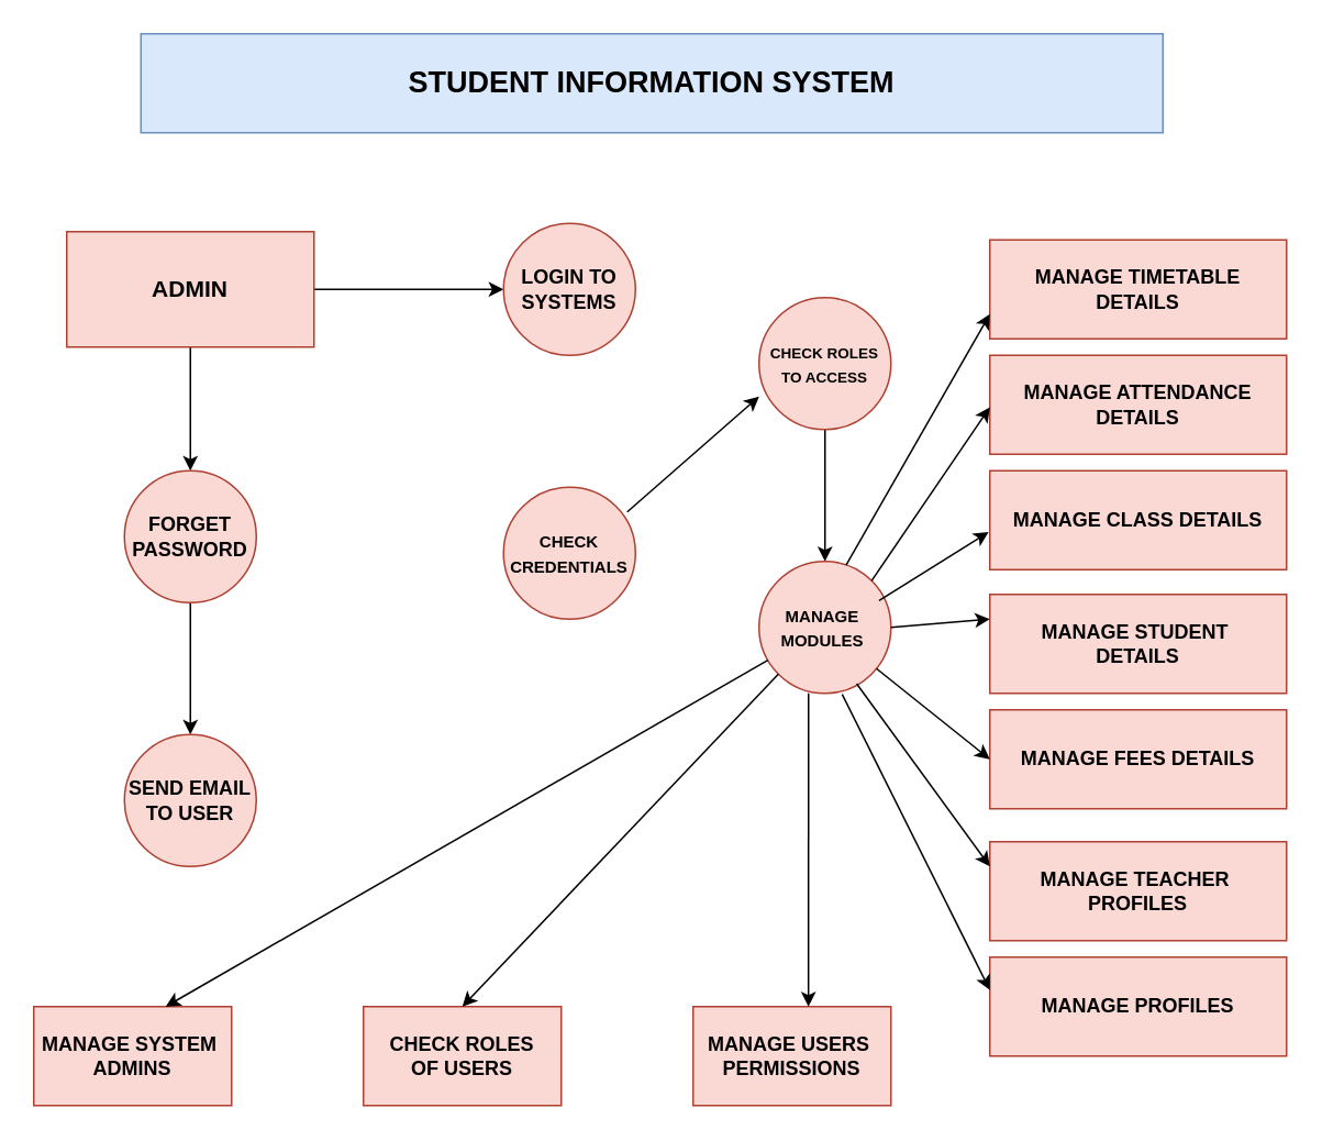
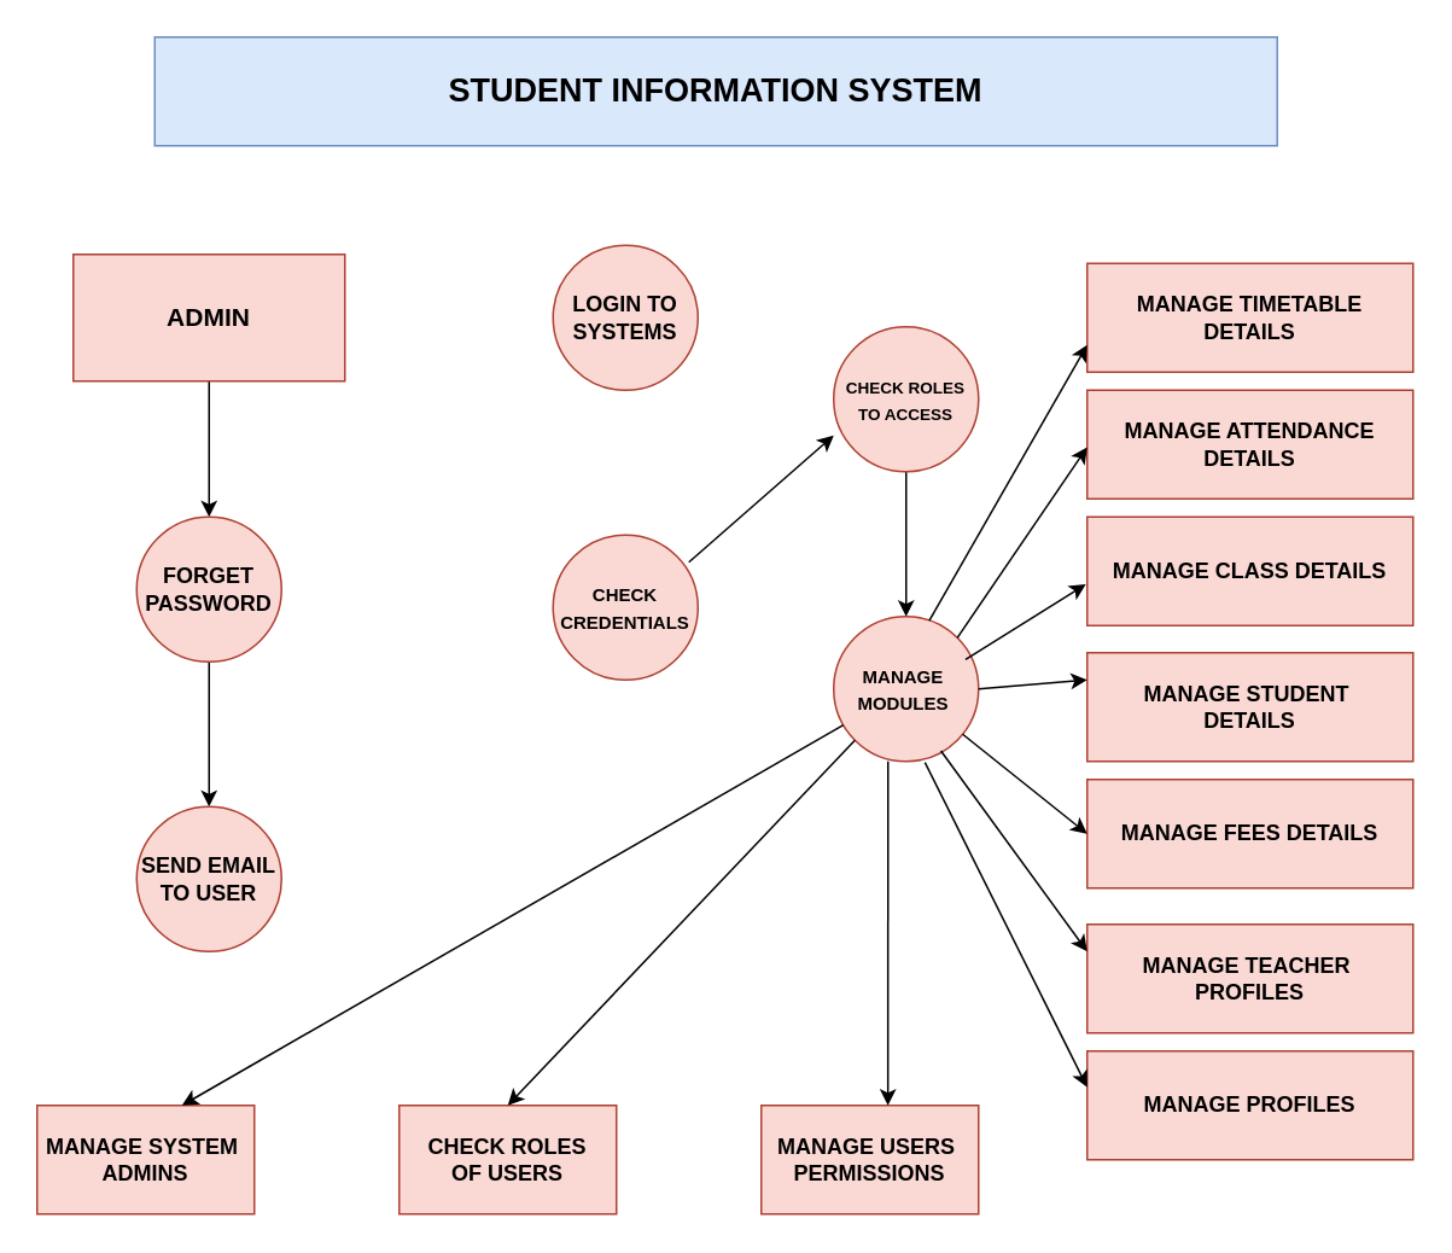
- <mxCell id="3" value="" style="edgeStyle=orthogonalEdgeStyle;rounded=0;orthogonalLoop=1;jettySize=auto;html=1;" edge="1" parent="1" source="5" target="6"><mxGeometry relative="1" as="geometry" /></mxCell>
